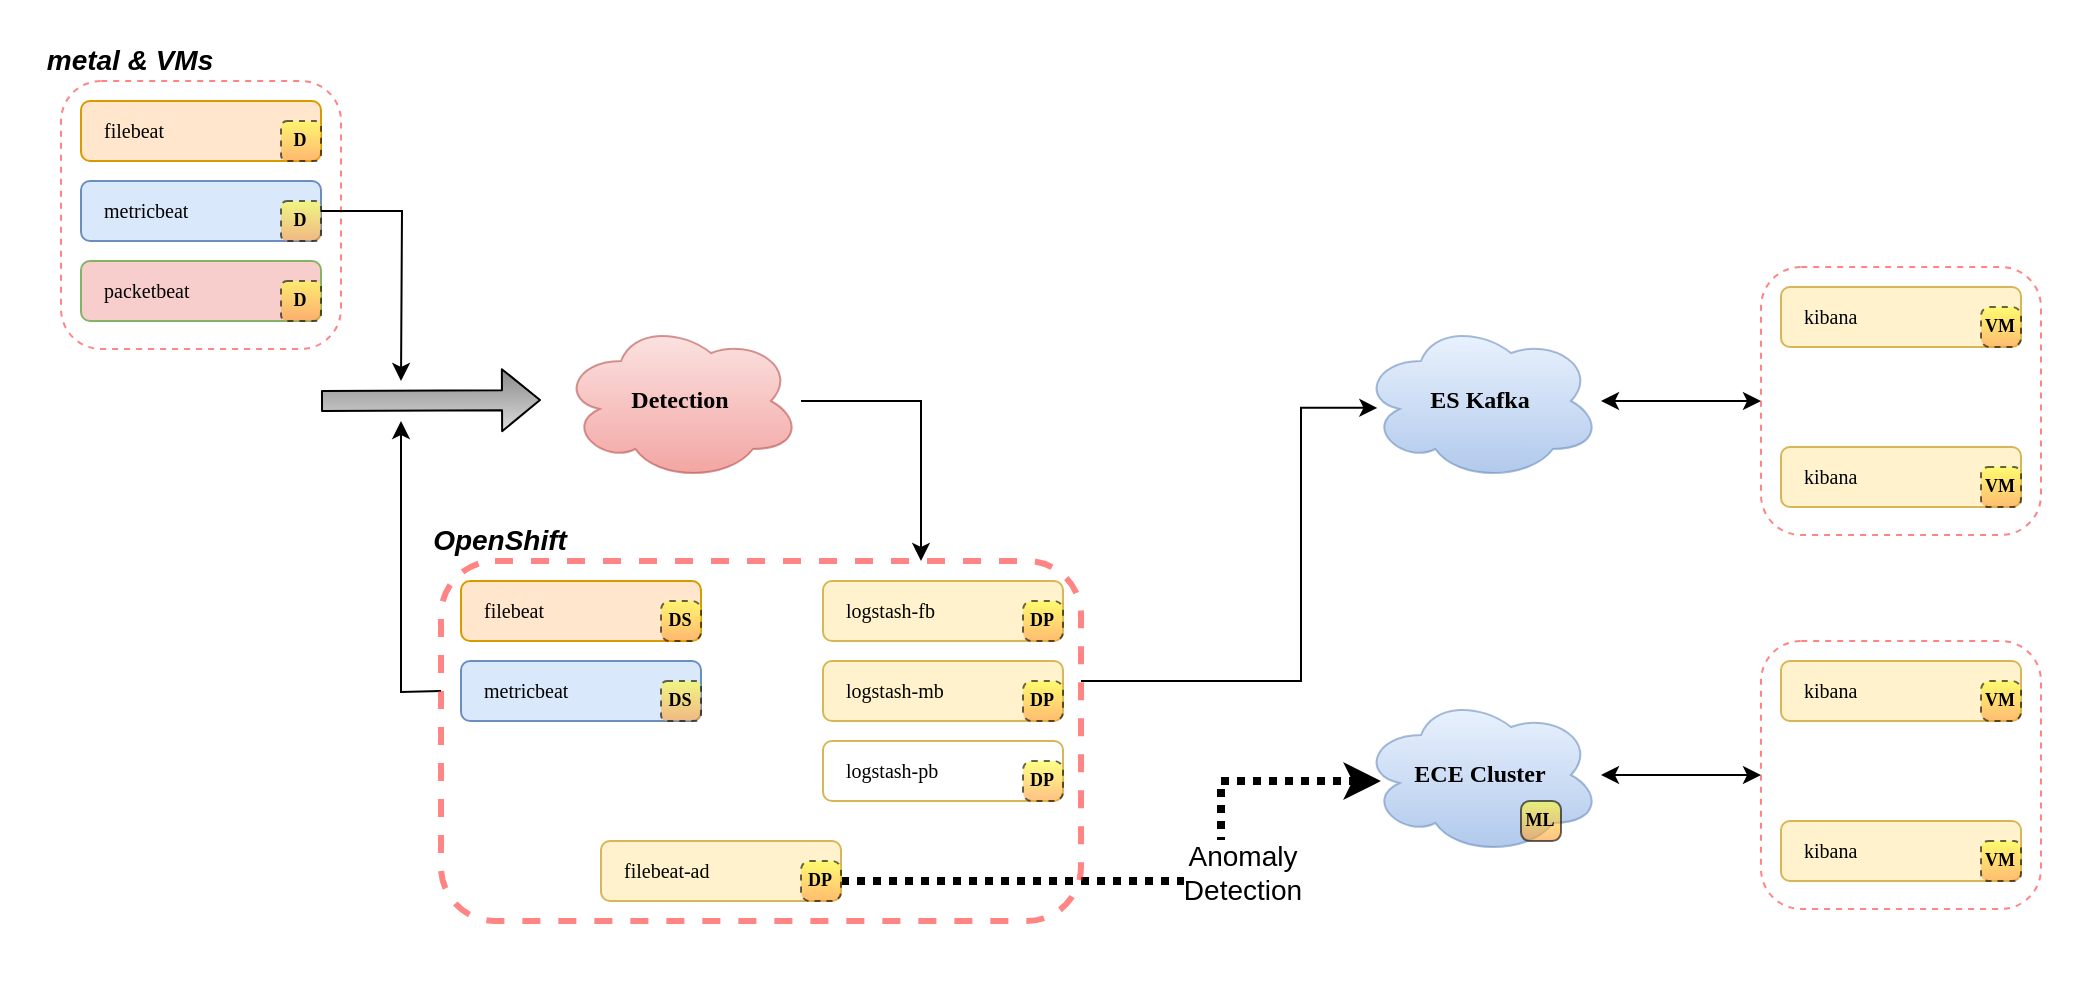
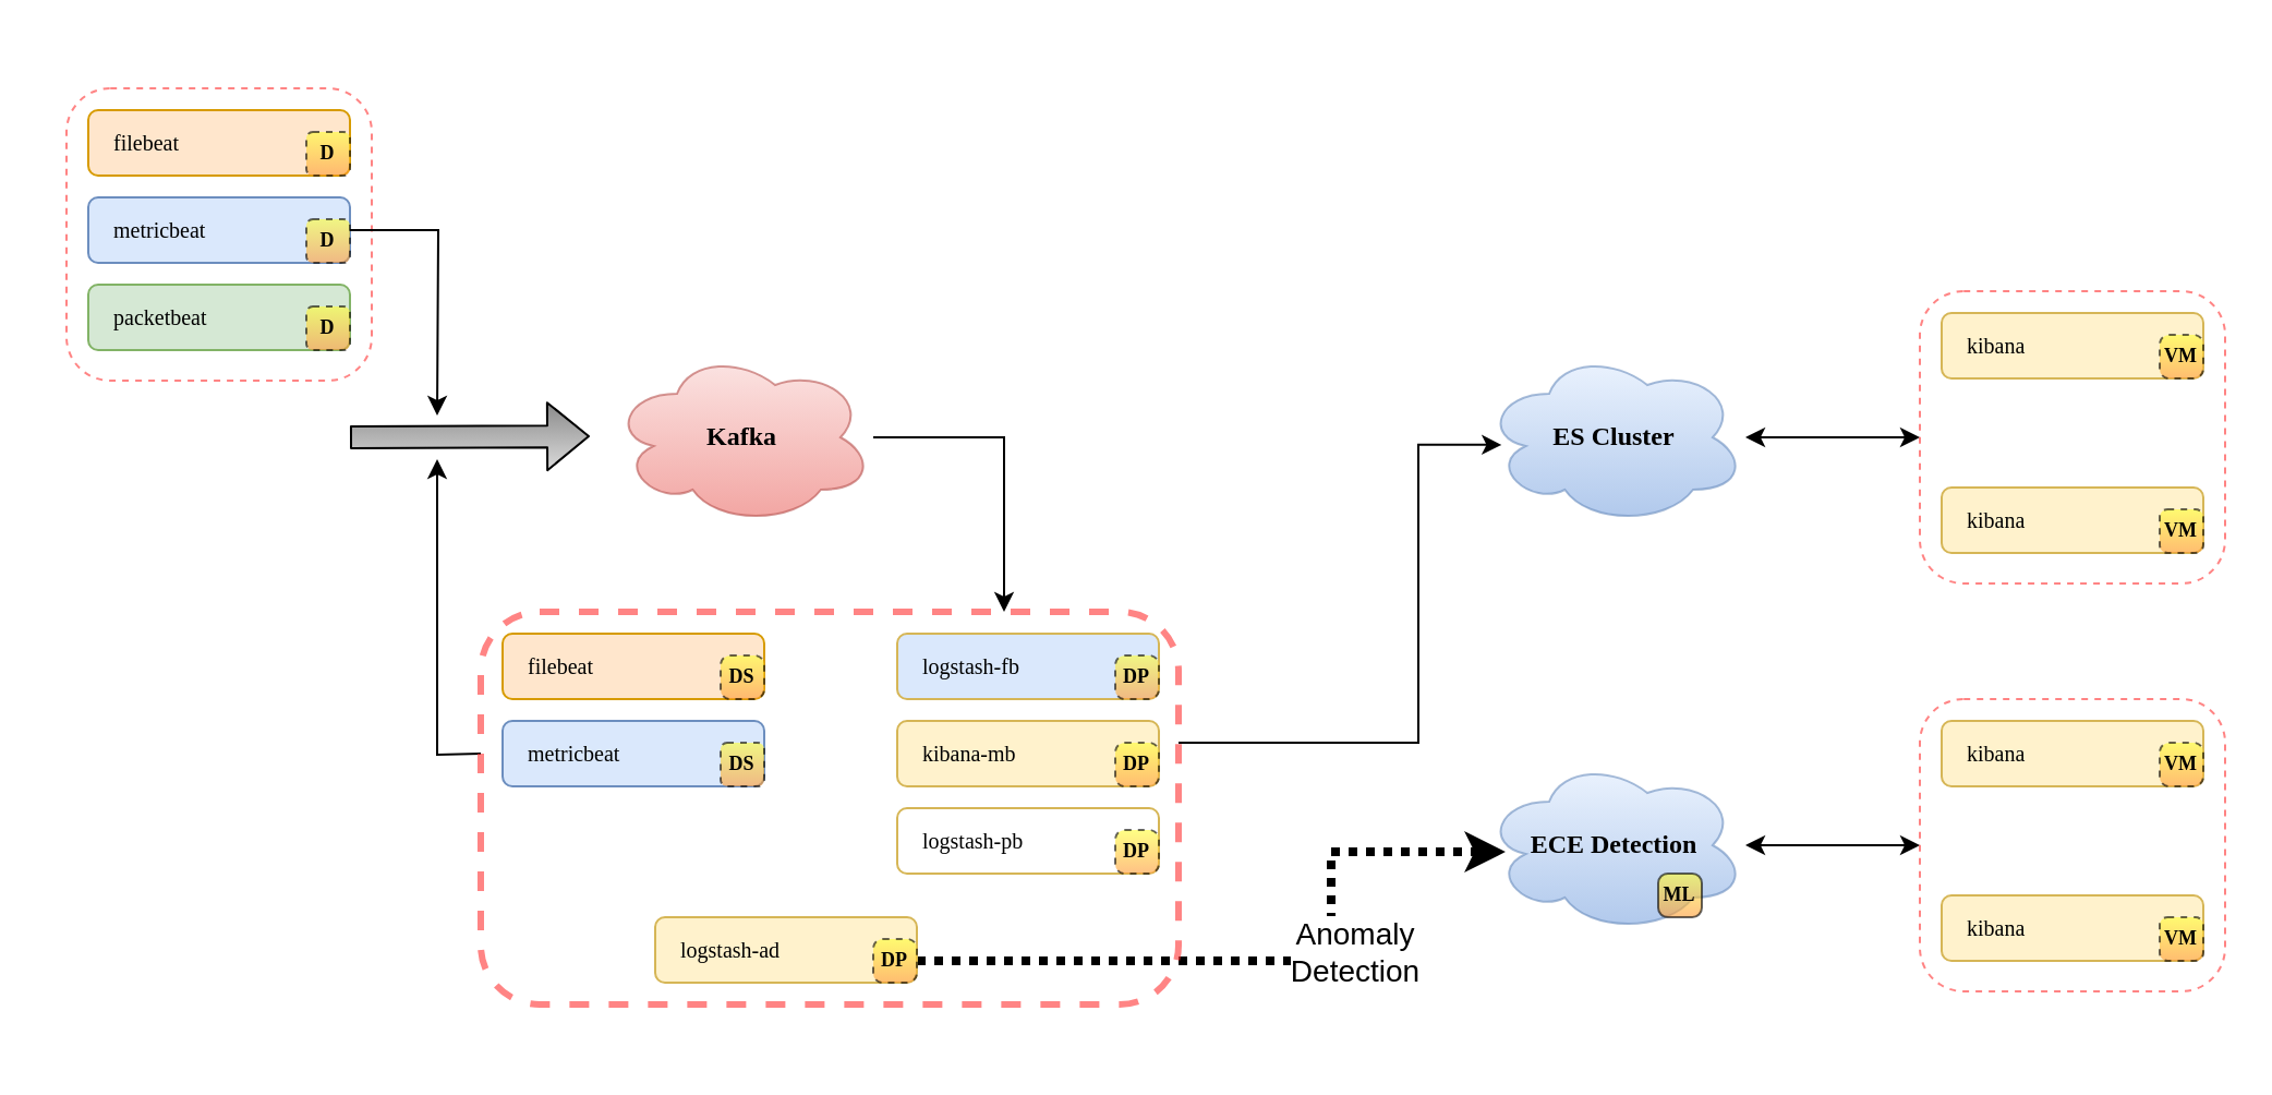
- <mxCell id="21" value="&lt;b&gt;&lt;i&gt;&lt;font style=&quot;font-size: 14px&quot;&gt;metal &amp;amp; VMs&lt;/font&gt;&lt;/i&gt;&lt;/b&gt;" style="text;html=1;strokeColor=none;fillColor=none;align=center;verticalAlign=middle;whiteSpace=wrap;rounded=0;" parent="1" vertex="1"><mxGeometry x="20" y="20" width="90" height="20" as="geometry" /></mxCell>
- <mxCell id="8" value="packetbeat" style="rounded=1;whiteSpace=wrap;html=1;strokeColor=#82b366;strokeWidth=1;fillColor=#f8cecc;fontFamily=Verdana;fontSize=10;align=left;spacingLeft=10;" parent="4" vertex="1"><mxGeometry x="10" y="90" width="120" height="30" as="geometry" /></mxCell>
+ <mxCell id="8" value="packetbeat" style="rounded=1;whiteSpace=wrap;html=1;strokeColor=#82b366;strokeWidth=1;fillColor=#d5e8d4;fontFamily=Verdana;fontSize=10;align=left;spacingLeft=10;" parent="4" vertex="1"><mxGeometry x="10" y="90" width="120" height="30" as="geometry" /></mxCell>
- <mxCell id="3" value="&lt;div style=&quot;text-align: center; font-size: 12px;&quot;&gt;&lt;span style=&quot;font-size: 12px;&quot;&gt;Detection&lt;/span&gt;&lt;/div&gt;" style="ellipse;shape=cloud;whiteSpace=wrap;html=1;rounded=0;strokeColor=#b85450;strokeWidth=1;fillColor=#f8cecc;gradientColor=#ea6b66;fontFamily=Verdana;fontSize=12;opacity=60;align=center;fontStyle=1" parent="1" vertex="1"><mxGeometry x="280" y="160" width="120" height="80" as="geometry" /></mxCell>
+ <mxCell id="3" value="&lt;div style=&quot;text-align: center; font-size: 12px;&quot;&gt;&lt;span style=&quot;font-size: 12px;&quot;&gt;Kafka&lt;/span&gt;&lt;/div&gt;" style="ellipse;shape=cloud;whiteSpace=wrap;html=1;rounded=0;strokeColor=#b85450;strokeWidth=1;fillColor=#f8cecc;gradientColor=#ea6b66;fontFamily=Verdana;fontSize=12;opacity=60;align=center;fontStyle=1" parent="1" vertex="1"><mxGeometry x="280" y="160" width="120" height="80" as="geometry" /></mxCell>
- <mxCell id="13" value="&lt;div style=&quot;text-align: center ; font-size: 12px&quot;&gt;&lt;span style=&quot;font-size: 12px&quot;&gt;ES Kafka&lt;/span&gt;&lt;/div&gt;" style="ellipse;shape=cloud;whiteSpace=wrap;html=1;rounded=0;strokeColor=#6c8ebf;strokeWidth=1;fillColor=#dae8fc;gradientColor=#7ea6e0;fontFamily=Verdana;fontSize=12;opacity=60;align=center;fontStyle=1" parent="1" vertex="1"><mxGeometry x="680" y="160" width="120" height="80" as="geometry" /></mxCell>
+ <mxCell id="13" value="&lt;div style=&quot;text-align: center ; font-size: 12px&quot;&gt;&lt;span style=&quot;font-size: 12px&quot;&gt;ES Cluster&lt;/span&gt;&lt;/div&gt;" style="ellipse;shape=cloud;whiteSpace=wrap;html=1;rounded=0;strokeColor=#6c8ebf;strokeWidth=1;fillColor=#dae8fc;gradientColor=#7ea6e0;fontFamily=Verdana;fontSize=12;opacity=60;align=center;fontStyle=1" parent="1" vertex="1"><mxGeometry x="680" y="160" width="120" height="80" as="geometry" /></mxCell>
- <mxCell id="53" value="OpenShift" style="text;html=1;strokeColor=none;fillColor=none;align=center;verticalAlign=middle;whiteSpace=wrap;rounded=0;fontStyle=3;fontSize=14;" parent="1" vertex="1"><mxGeometry x="230" y="260" width="40" height="20" as="geometry" /></mxCell>
- <mxCell id="45" value="logstash-fb" style="rounded=1;whiteSpace=wrap;html=1;strokeColor=#d6b656;strokeWidth=1;fillColor=#fff2cc;fontFamily=Verdana;fontSize=10;align=left;spacingLeft=10;" parent="38" vertex="1"><mxGeometry x="191" y="10" width="120" height="30" as="geometry" /></mxCell>
+ <mxCell id="45" value="logstash-fb" style="rounded=1;whiteSpace=wrap;html=1;strokeColor=#d6b656;strokeWidth=1;fillColor=#dae8fc;fontFamily=Verdana;fontSize=10;align=left;spacingLeft=10;" parent="38" vertex="1"><mxGeometry x="191" y="10" width="120" height="30" as="geometry" /></mxCell>
- <mxCell id="47" value="logstash-mb" style="rounded=1;whiteSpace=wrap;html=1;strokeColor=#d6b656;strokeWidth=1;fillColor=#fff2cc;fontFamily=Verdana;fontSize=10;align=left;spacingLeft=10;" parent="38" vertex="1"><mxGeometry x="191" y="50" width="120" height="30" as="geometry" /></mxCell>
+ <mxCell id="47" value="kibana-mb" style="rounded=1;whiteSpace=wrap;html=1;strokeColor=#d6b656;strokeWidth=1;fillColor=#fff2cc;fontFamily=Verdana;fontSize=10;align=left;spacingLeft=10;" parent="38" vertex="1"><mxGeometry x="191" y="50" width="120" height="30" as="geometry" /></mxCell>
- <mxCell id="27" value="&lt;div style=&quot;text-align: center ; font-size: 12px&quot;&gt;&lt;span style=&quot;font-size: 12px&quot;&gt;ECE Cluster&lt;/span&gt;&lt;/div&gt;" style="ellipse;shape=cloud;whiteSpace=wrap;html=1;rounded=0;strokeColor=#6c8ebf;strokeWidth=1;fillColor=#dae8fc;gradientColor=#7ea6e0;fontFamily=Verdana;fontSize=12;opacity=60;align=center;fontStyle=1" parent="1" vertex="1"><mxGeometry x="680" y="347" width="120" height="80" as="geometry" /></mxCell>
+ <mxCell id="27" value="&lt;div style=&quot;text-align: center ; font-size: 12px&quot;&gt;&lt;span style=&quot;font-size: 12px&quot;&gt;ECE Detection&lt;/span&gt;&lt;/div&gt;" style="ellipse;shape=cloud;whiteSpace=wrap;html=1;rounded=0;strokeColor=#6c8ebf;strokeWidth=1;fillColor=#dae8fc;gradientColor=#7ea6e0;fontFamily=Verdana;fontSize=12;opacity=60;align=center;fontStyle=1" parent="1" vertex="1"><mxGeometry x="680" y="347" width="120" height="80" as="geometry" /></mxCell>
- <mxCell id="51" value="filebeat-ad" style="rounded=1;whiteSpace=wrap;html=1;strokeColor=#d6b656;strokeWidth=1;fillColor=#fff2cc;fontFamily=Verdana;fontSize=10;align=left;spacingLeft=10;" vertex="1" parent="38"><mxGeometry x="80" y="140" width="120" height="30" as="geometry" /></mxCell>
+ <mxCell id="51" value="logstash-ad" style="rounded=1;whiteSpace=wrap;html=1;strokeColor=#d6b656;strokeWidth=1;fillColor=#fff2cc;fontFamily=Verdana;fontSize=10;align=left;spacingLeft=10;" vertex="1" parent="38"><mxGeometry x="80" y="140" width="120" height="30" as="geometry" /></mxCell>
